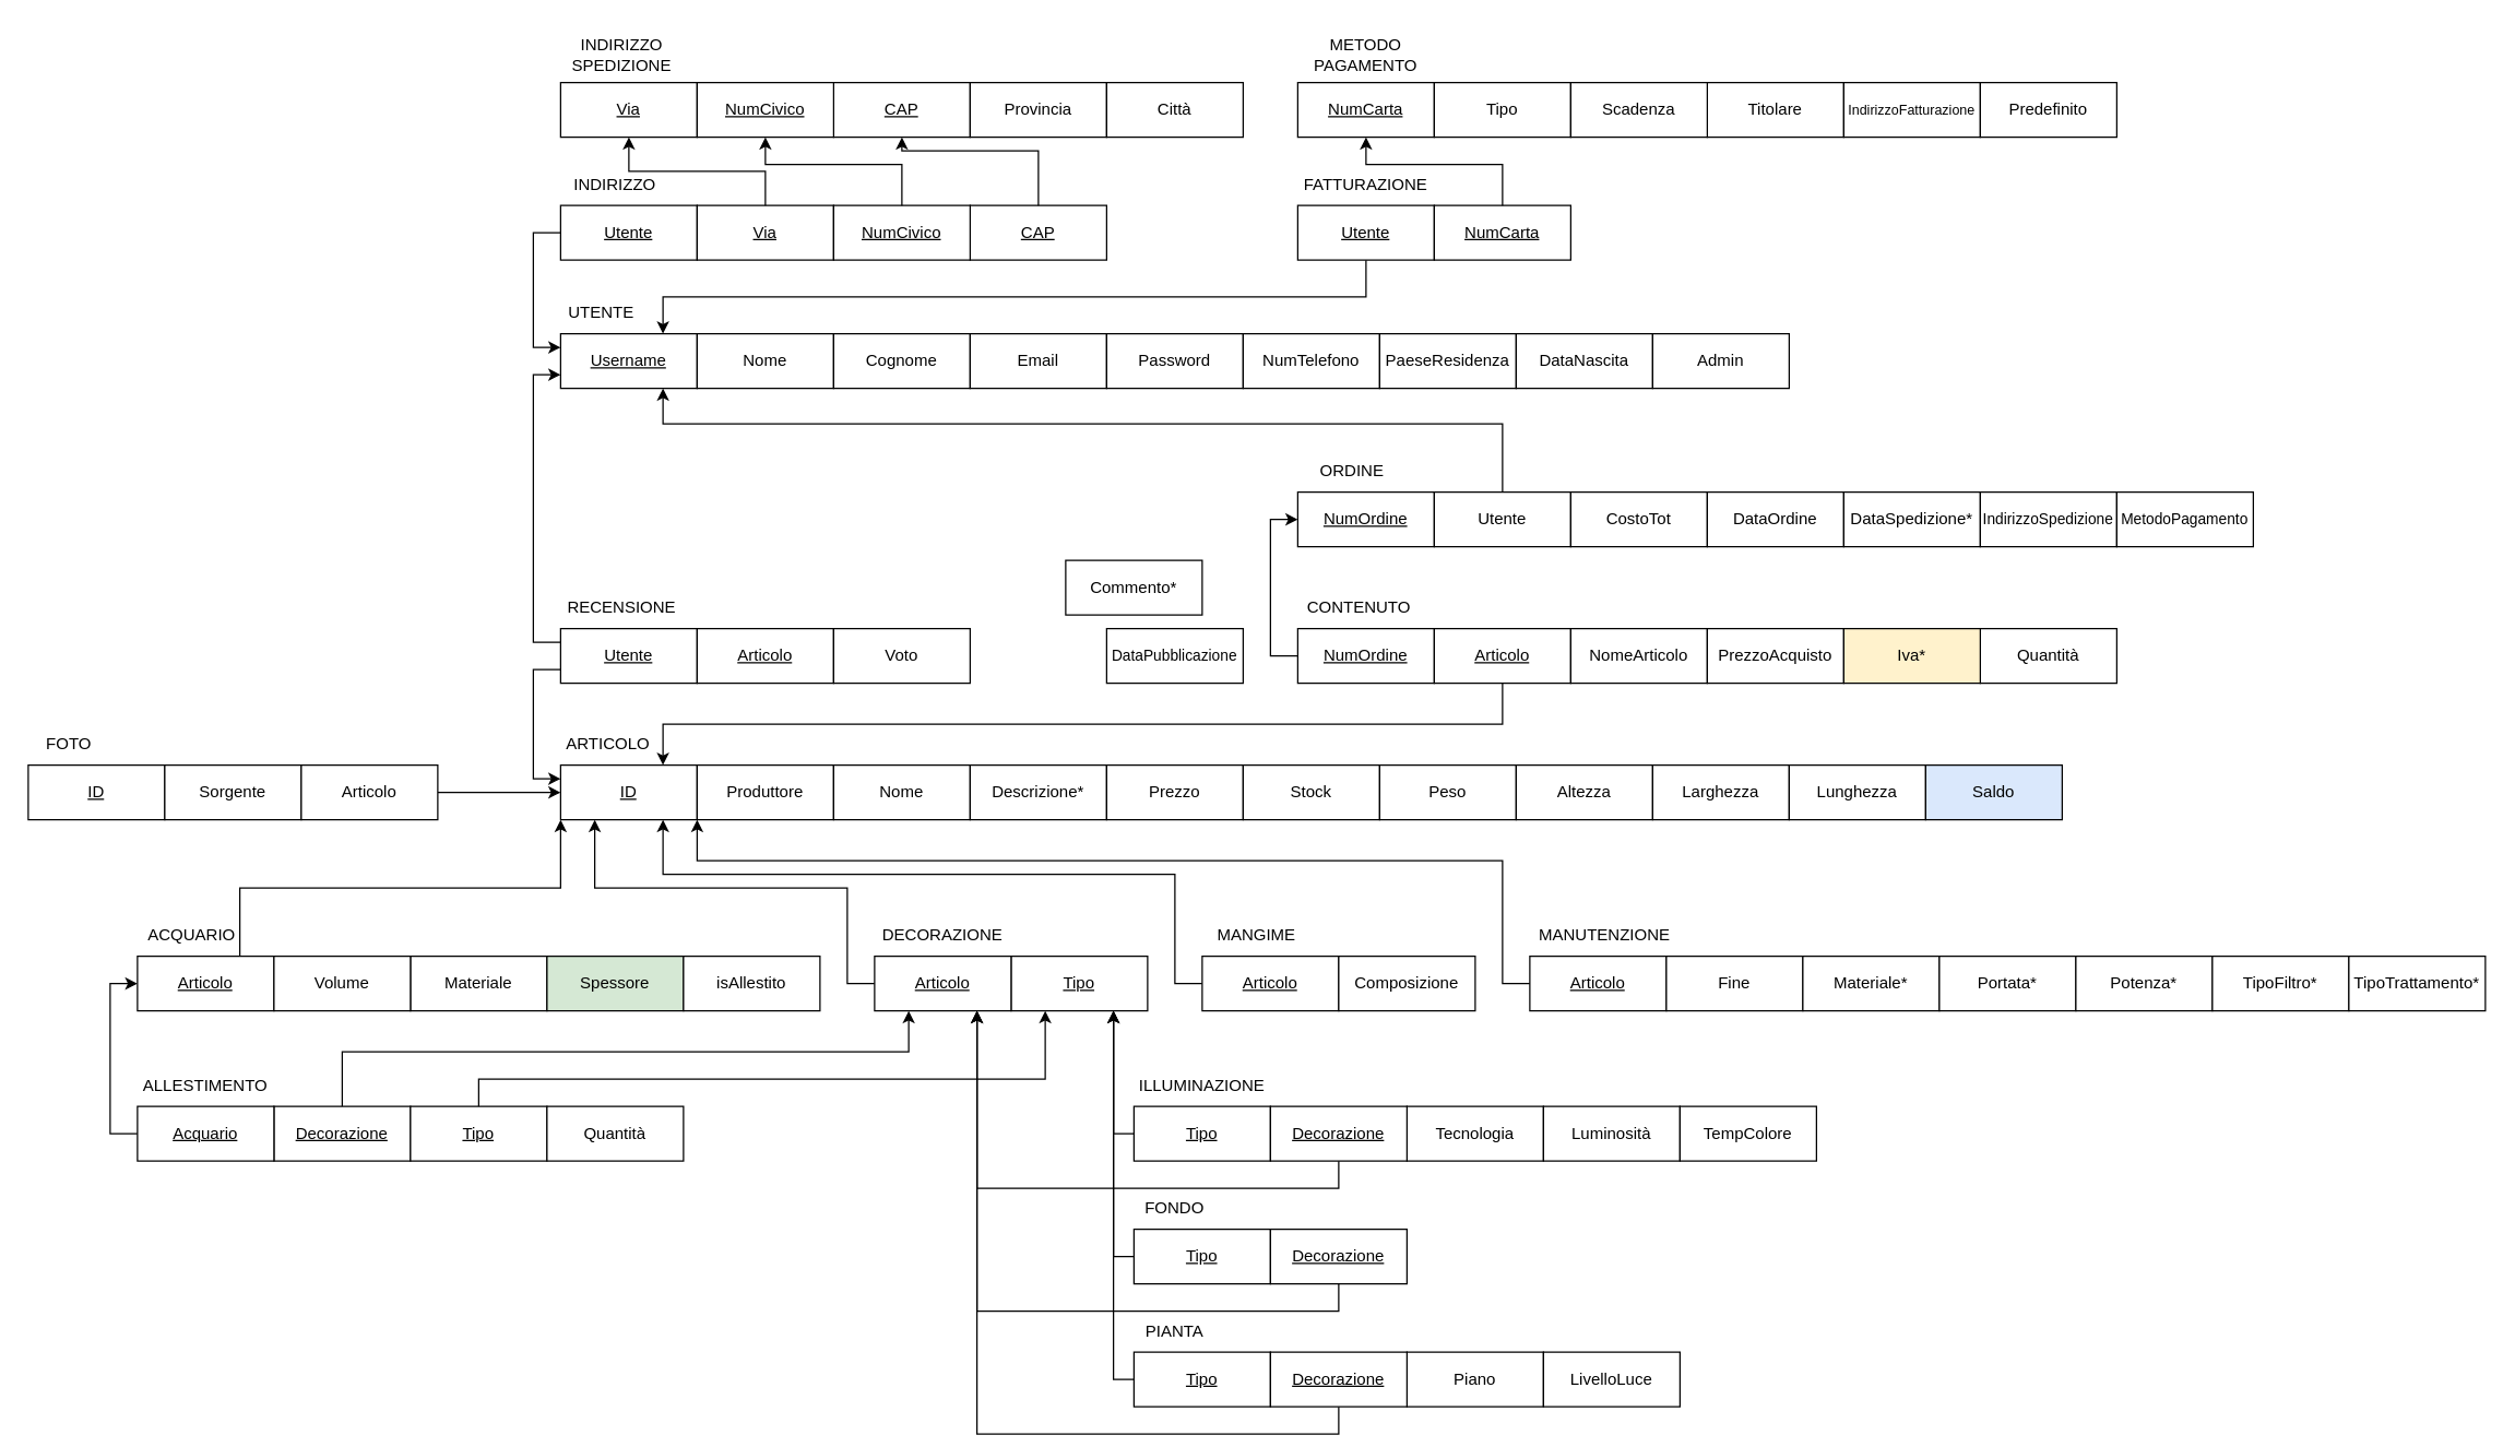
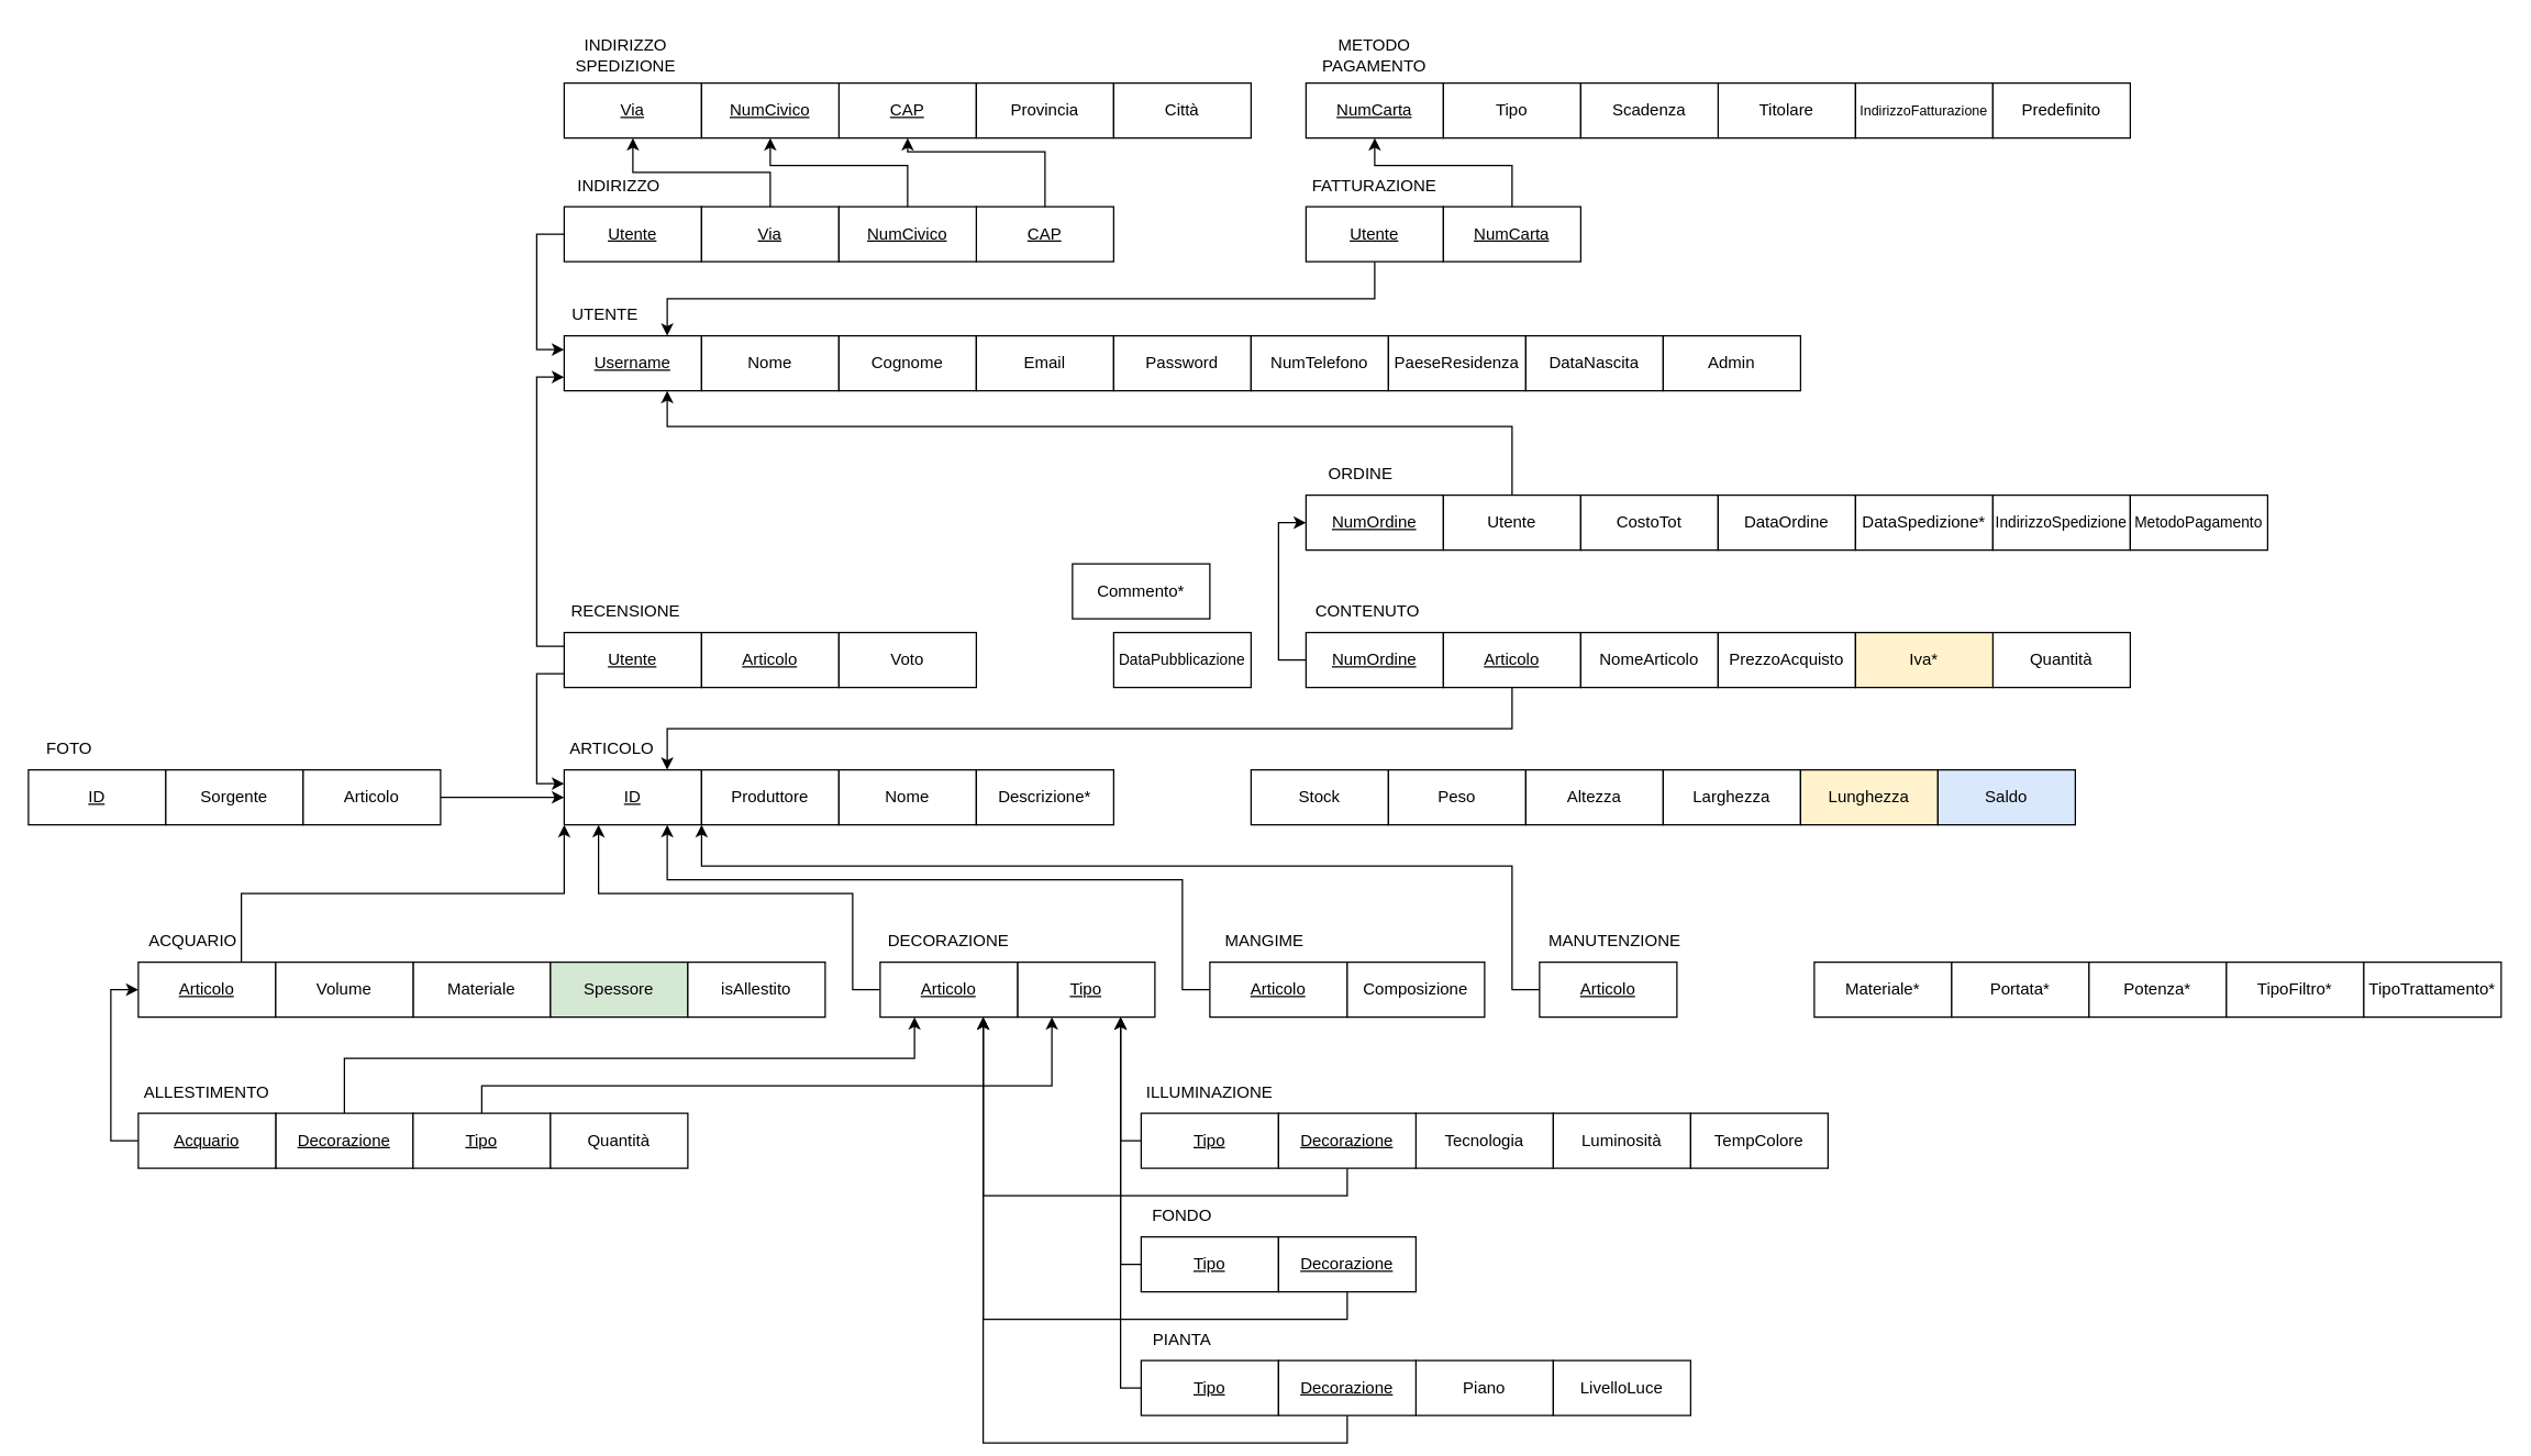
- <mxCell id="70" value="Prezzo" style="whiteSpace=wrap;html=1;align=center;" parent="1" vertex="1"><mxGeometry x="810" y="560" width="100" height="40" as="geometry" /></mxCell>
- <mxCell id="75" value="Lunghezza" style="whiteSpace=wrap;html=1;align=center;" parent="1" vertex="1"><mxGeometry x="1310" y="560" width="100" height="40" as="geometry" /></mxCell>
+ <mxCell id="75" value="Lunghezza" style="whiteSpace=wrap;html=1;align=center;fillColor=#fff2cc;" parent="1" vertex="1"><mxGeometry x="1310" y="560" width="100" height="40" as="geometry" /></mxCell>
- <mxCell id="100" value="Fine" style="whiteSpace=wrap;html=1;align=center;" parent="1" vertex="1"><mxGeometry x="1220" y="700" width="100" height="40" as="geometry" /></mxCell>
